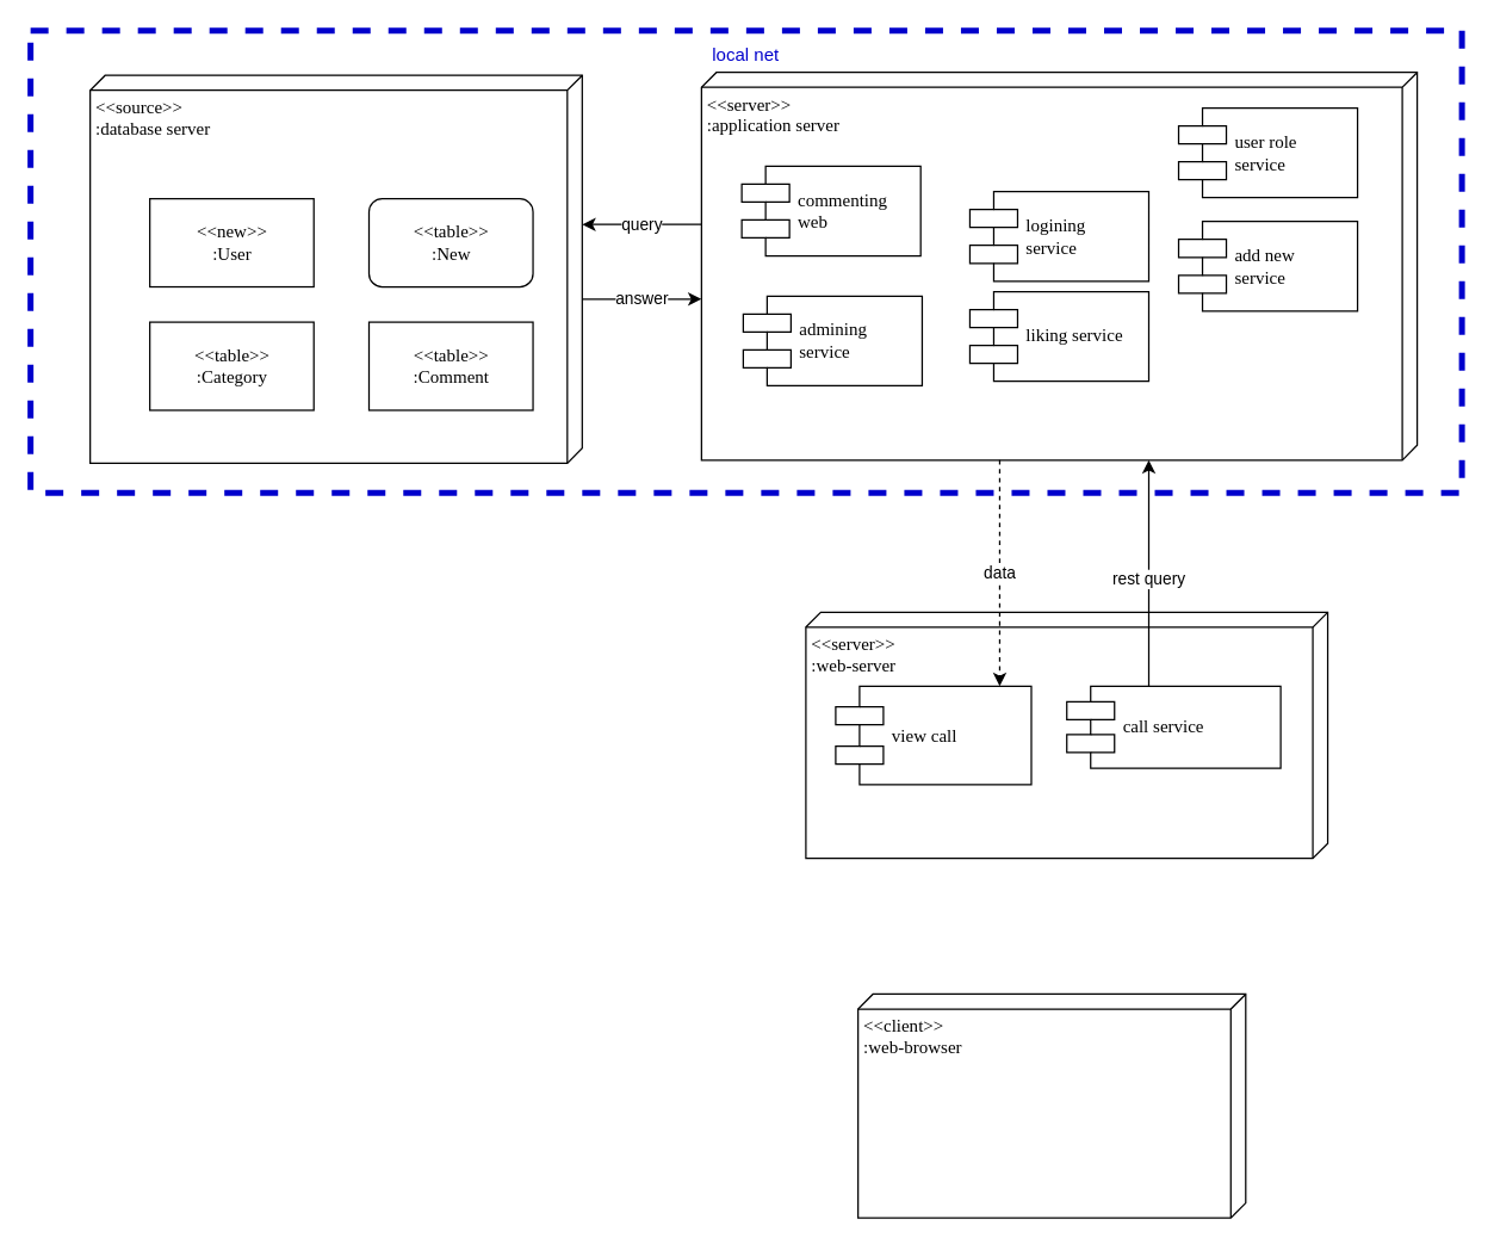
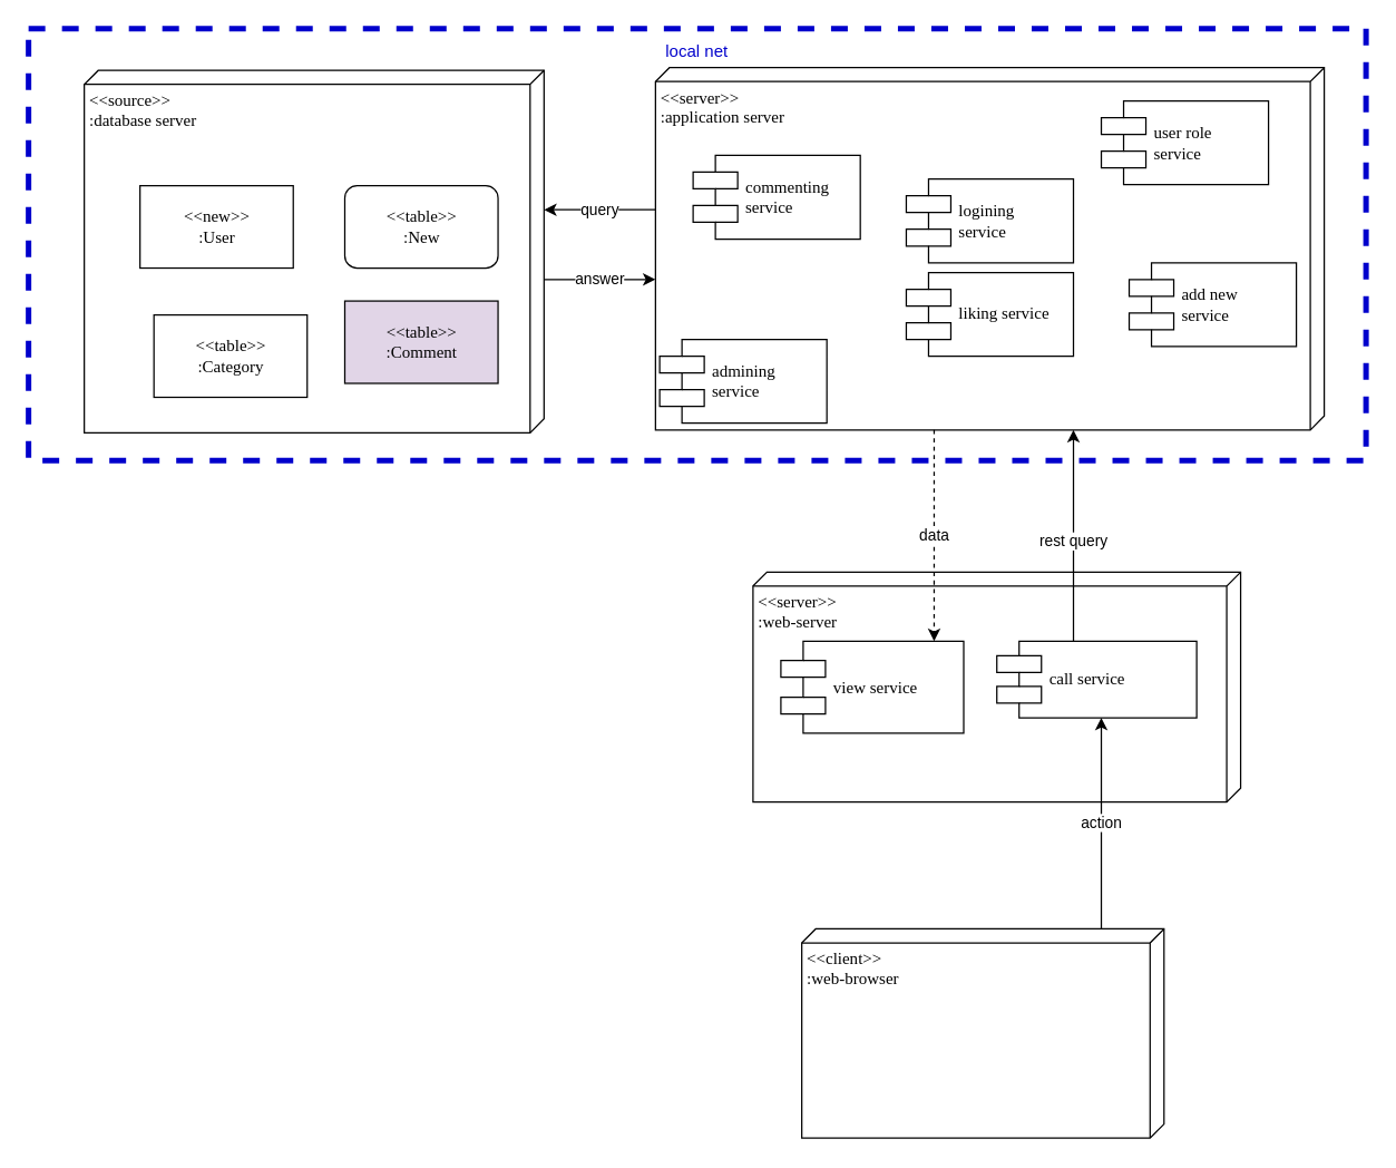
- <mxCell id="15" value="commenting &lt;br&gt;web" style="shape=component;align=left;spacingLeft=36;rounded=0;shadow=0;comic=0;labelBackgroundColor=none;strokeWidth=1;fontFamily=Verdana;fontSize=12;html=1;" parent="12" vertex="1"><mxGeometry x="27" y="63" width="120" height="60" as="geometry" /></mxCell>
+ <mxCell id="15" value="commenting &lt;br&gt;service" style="shape=component;align=left;spacingLeft=36;rounded=0;shadow=0;comic=0;labelBackgroundColor=none;strokeWidth=1;fontFamily=Verdana;fontSize=12;html=1;" parent="12" vertex="1"><mxGeometry x="27" y="63" width="120" height="60" as="geometry" /></mxCell>
- <mxCell id="18" value="add new &lt;br&gt;service" style="shape=component;align=left;spacingLeft=36;rounded=0;shadow=0;comic=0;labelBackgroundColor=none;strokeWidth=1;fontFamily=Verdana;fontSize=12;html=1;" parent="12" vertex="1"><mxGeometry x="320" y="100" width="120" height="60" as="geometry" /></mxCell>
+ <mxCell id="18" value="add new &lt;br&gt;service" style="shape=component;align=left;spacingLeft=36;rounded=0;shadow=0;comic=0;labelBackgroundColor=none;strokeWidth=1;fontFamily=Verdana;fontSize=12;html=1;" parent="12" vertex="1"><mxGeometry x="340" y="140" width="120" height="60" as="geometry" /></mxCell>
- <mxCell id="19" value="admining&lt;br&gt;service" style="shape=component;align=left;spacingLeft=36;rounded=0;shadow=0;comic=0;labelBackgroundColor=none;strokeWidth=1;fontFamily=Verdana;fontSize=12;html=1;" parent="12" vertex="1"><mxGeometry x="28" y="150" width="120" height="60" as="geometry" /></mxCell>
+ <mxCell id="19" value="admining&lt;br&gt;service" style="shape=component;align=left;spacingLeft=36;rounded=0;shadow=0;comic=0;labelBackgroundColor=none;strokeWidth=1;fontFamily=Verdana;fontSize=12;html=1;" parent="12" vertex="1"><mxGeometry x="3" y="195" width="120" height="60" as="geometry" /></mxCell>
- <mxCell id="9" value="&amp;lt;&amp;lt;table&amp;gt;&amp;gt;&lt;br&gt;:Category" style="html=1;rounded=0;shadow=0;comic=0;labelBackgroundColor=none;strokeWidth=1;fontFamily=Verdana;fontSize=12;align=center;" parent="4" vertex="1"><mxGeometry x="40" y="165.455" width="110.0" height="59.091" as="geometry" /></mxCell>
+ <mxCell id="9" value="&amp;lt;&amp;lt;table&amp;gt;&amp;gt;&lt;br&gt;:Category" style="html=1;rounded=0;shadow=0;comic=0;labelBackgroundColor=none;strokeWidth=1;fontFamily=Verdana;fontSize=12;align=center;" parent="4" vertex="1"><mxGeometry x="50" y="175.455" width="110.0" height="59.091" as="geometry" /></mxCell>
- <mxCell id="8" value="&amp;lt;&amp;lt;table&amp;gt;&amp;gt;&lt;br&gt;:Comment" style="html=1;rounded=0;shadow=0;comic=0;labelBackgroundColor=none;strokeWidth=1;fontFamily=Verdana;fontSize=12;align=center;" parent="4" vertex="1"><mxGeometry x="187.0" y="165.455" width="110.0" height="59.091" as="geometry" /></mxCell>
+ <mxCell id="8" value="&amp;lt;&amp;lt;table&amp;gt;&amp;gt;&lt;br&gt;:Comment" style="html=1;rounded=0;shadow=0;comic=0;labelBackgroundColor=none;strokeWidth=1;fontFamily=Verdana;fontSize=12;align=center;fillColor=#e1d5e7;" parent="4" vertex="1"><mxGeometry x="187.0" y="165.455" width="110.0" height="59.091" as="geometry" /></mxCell>
- <mxCell id="21" value="view call" style="shape=component;align=left;spacingLeft=36;rounded=0;shadow=0;comic=0;labelBackgroundColor=none;strokeWidth=1;fontFamily=Verdana;fontSize=12;html=1;container=0;" parent="1" vertex="1"><mxGeometry x="560" y="459.5" width="131.22" height="66" as="geometry" /></mxCell>
+ <mxCell id="21" value="view service" style="shape=component;align=left;spacingLeft=36;rounded=0;shadow=0;comic=0;labelBackgroundColor=none;strokeWidth=1;fontFamily=Verdana;fontSize=12;html=1;container=0;" parent="1" vertex="1"><mxGeometry x="560" y="459.5" width="131.22" height="66" as="geometry" /></mxCell>
+ <mxCell id="25" value="action" style="edgeStyle=orthogonalEdgeStyle;rounded=0;orthogonalLoop=1;jettySize=auto;html=1;startArrow=none;startFill=0;" parent="1" source="3" target="24" edge="1"><mxGeometry relative="1" as="geometry"><Array as="points"><mxPoint x="790" y="560" /><mxPoint x="790" y="560" /></Array></mxGeometry></mxCell>
